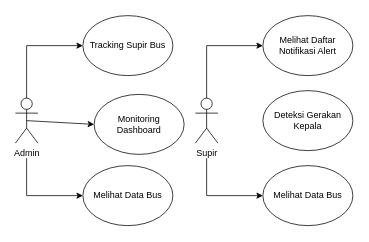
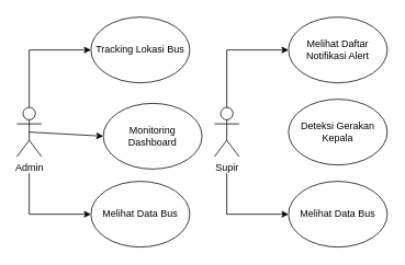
- <mxCell id="3" value="Tracking Supir Bus" style="ellipse;whiteSpace=wrap;html=1;" vertex="1" parent="1"><mxGeometry x="110" y="20" width="120" height="80" as="geometry" /></mxCell>
+ <mxCell id="3" value="Tracking Lokasi Bus" style="ellipse;whiteSpace=wrap;html=1;" vertex="1" parent="1"><mxGeometry x="110" y="20" width="120" height="80" as="geometry" /></mxCell>
